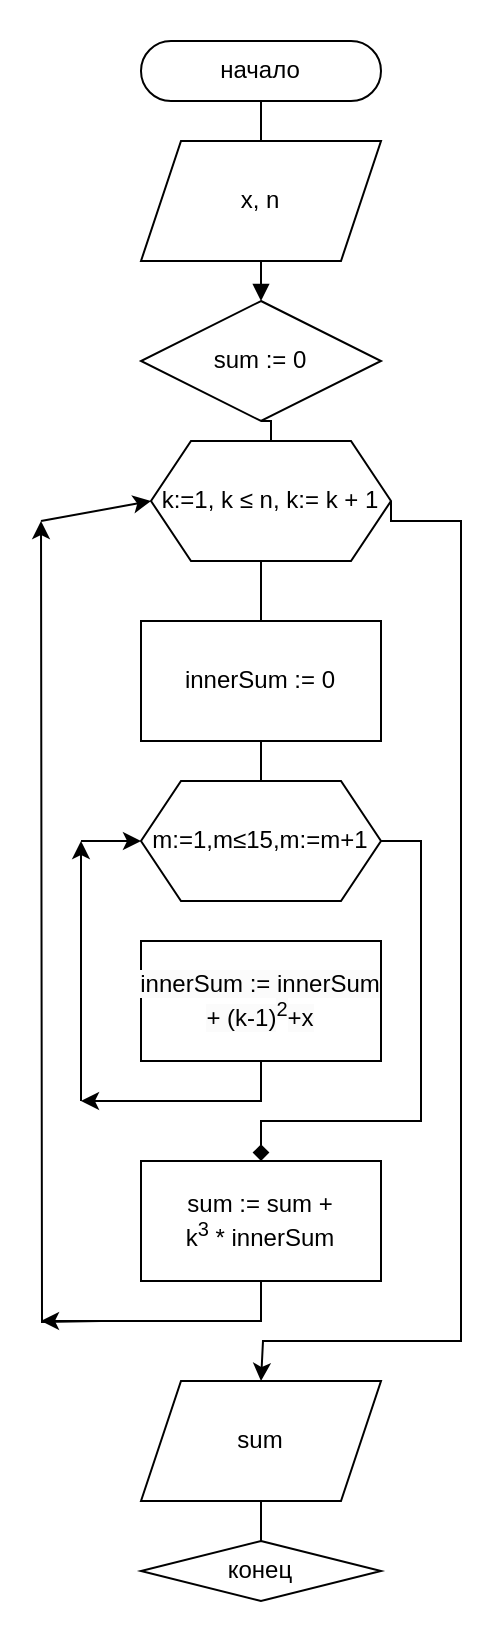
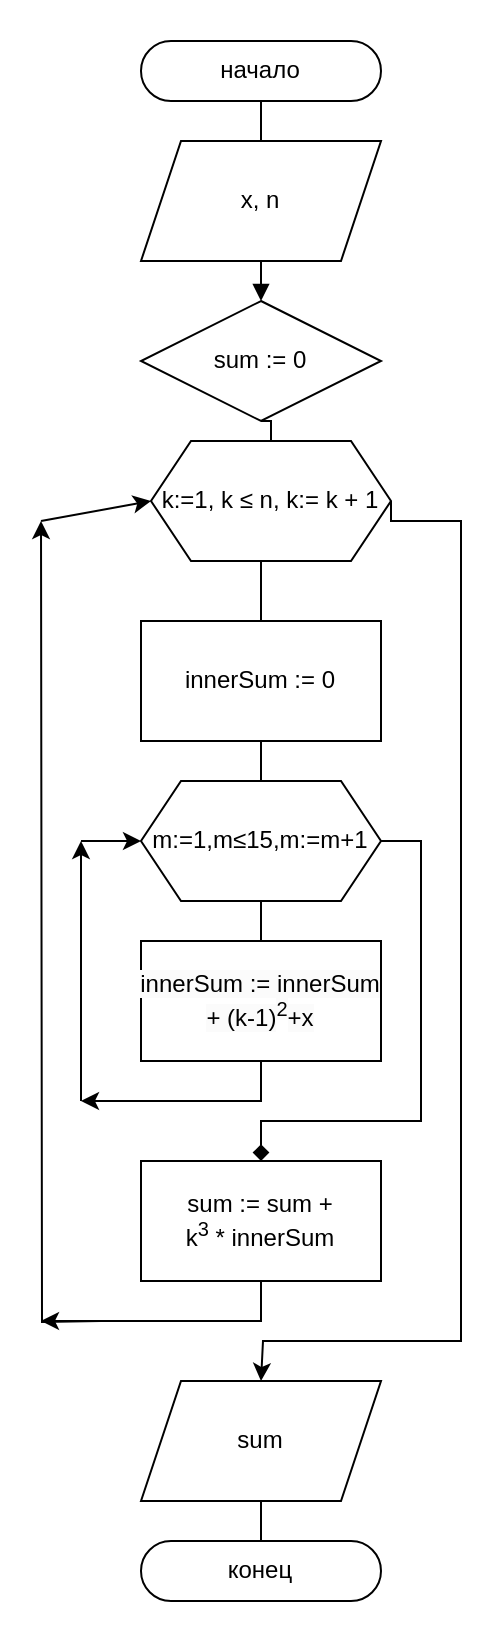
+ <mxCell id="18" style="edgeStyle=orthogonalEdgeStyle;rounded=0;orthogonalLoop=1;jettySize=auto;html=1;exitX=0.5;exitY=1;exitDx=0;exitDy=0;endArrow=none;startFill=0;" edge="1" parent="1" source="20" target="21"><mxGeometry relative="1" as="geometry" /></mxCell>
- <mxCell id="5" value="конец" style="rhombus;whiteSpace=wrap;html=1;arcSize=50;" vertex="1" parent="1"><mxGeometry x="70" y="770" width="120" height="30" as="geometry" /></mxCell>
+ <mxCell id="5" value="конец" style="rounded=1;whiteSpace=wrap;html=1;arcSize=50;" vertex="1" parent="1"><mxGeometry x="70" y="770" width="120" height="30" as="geometry" /></mxCell>
